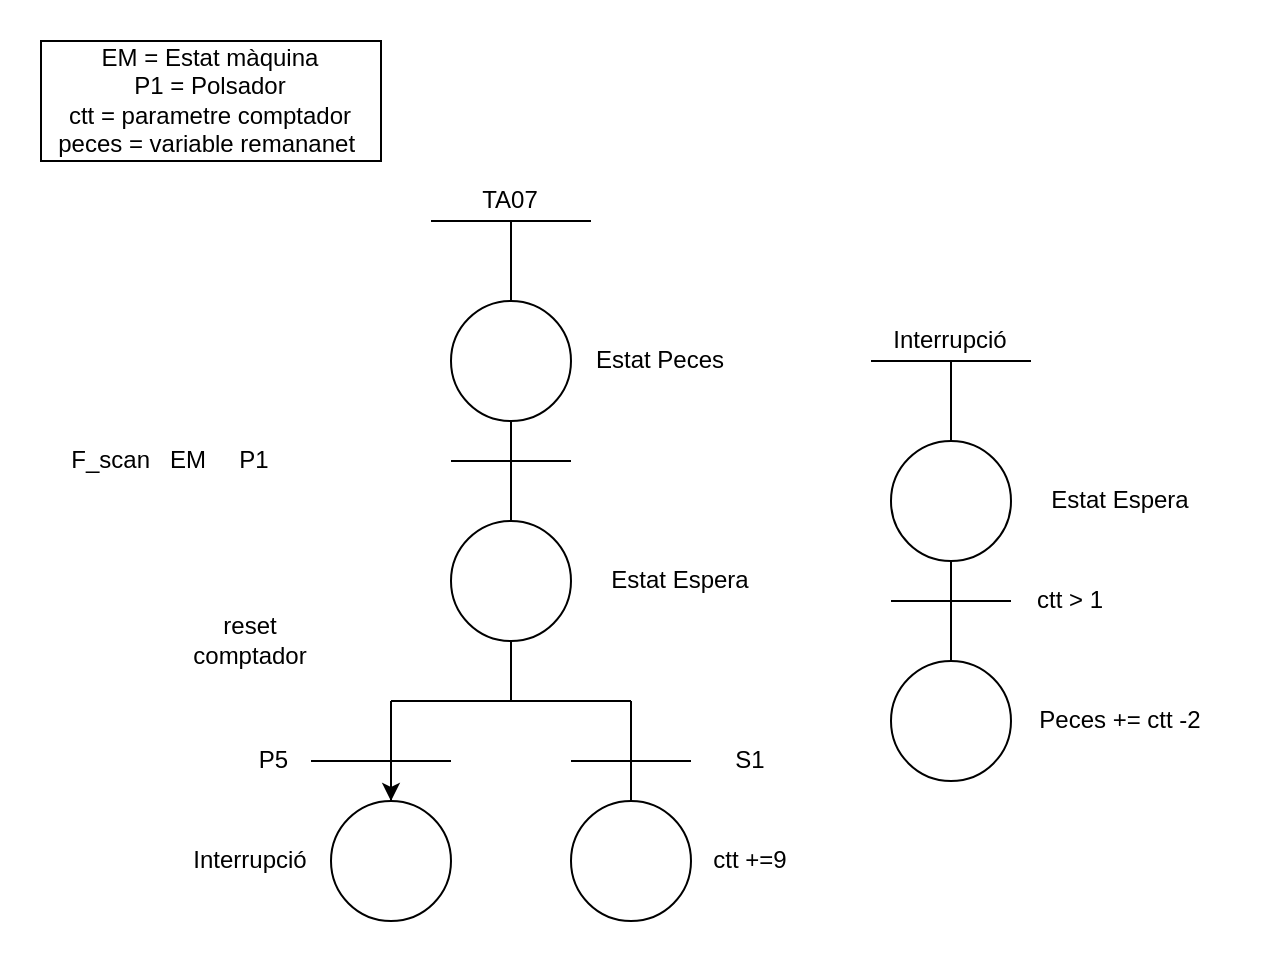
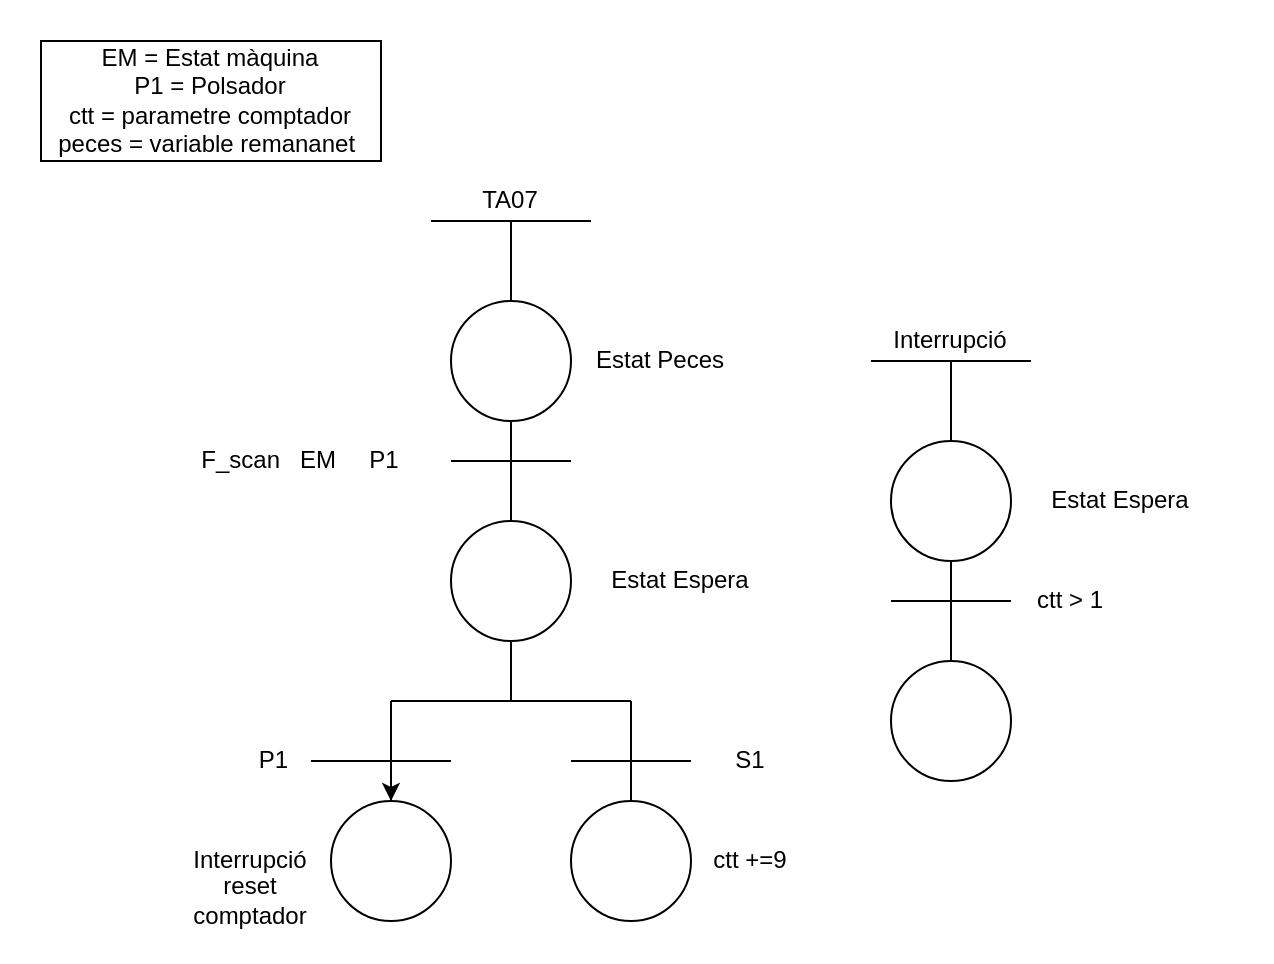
- <mxCell id="17" value="F_scan&amp;nbsp; &amp;nbsp;EM&amp;nbsp; &amp;nbsp; &amp;nbsp;P1" style="text;html=1;strokeColor=none;fillColor=none;align=center;verticalAlign=middle;whiteSpace=wrap;rounded=0;" vertex="1" parent="1"><mxGeometry x="30" y="220" width="110" height="20" as="geometry" /></mxCell>
+ <mxCell id="17" value="F_scan&amp;nbsp; &amp;nbsp;EM&amp;nbsp; &amp;nbsp; &amp;nbsp;P1" style="text;html=1;strokeColor=none;fillColor=none;align=center;verticalAlign=middle;whiteSpace=wrap;rounded=0;" vertex="1" parent="1"><mxGeometry x="95" y="220" width="110" height="20" as="geometry" /></mxCell>
- <mxCell id="36" value="reset comptador" style="text;html=1;strokeColor=none;fillColor=none;align=center;verticalAlign=middle;whiteSpace=wrap;rounded=0;" vertex="1" parent="1"><mxGeometry x="90" y="310" width="70" height="20" as="geometry" /></mxCell>
+ <mxCell id="36" value="reset comptador" style="text;html=1;strokeColor=none;fillColor=none;align=center;verticalAlign=middle;whiteSpace=wrap;rounded=0;" vertex="1" parent="1"><mxGeometry x="90" y="440" width="70" height="20" as="geometry" /></mxCell>
- <mxCell id="32" value="Peces += ctt -2" style="text;html=1;strokeColor=none;fillColor=none;align=center;verticalAlign=middle;whiteSpace=wrap;rounded=0;" vertex="1" parent="1"><mxGeometry x="505" y="350" width="110" height="20" as="geometry" /></mxCell>
- <mxCell id="21" value="P5&amp;nbsp;&amp;nbsp;" style="text;html=1;strokeColor=none;fillColor=none;align=center;verticalAlign=middle;whiteSpace=wrap;rounded=0;" vertex="1" parent="1"><mxGeometry x="125" y="370" width="30" height="20" as="geometry" /></mxCell>
+ <mxCell id="21" value="P1&amp;nbsp;&amp;nbsp;" style="text;html=1;strokeColor=none;fillColor=none;align=center;verticalAlign=middle;whiteSpace=wrap;rounded=0;" vertex="1" parent="1"><mxGeometry x="125" y="370" width="30" height="20" as="geometry" /></mxCell>
